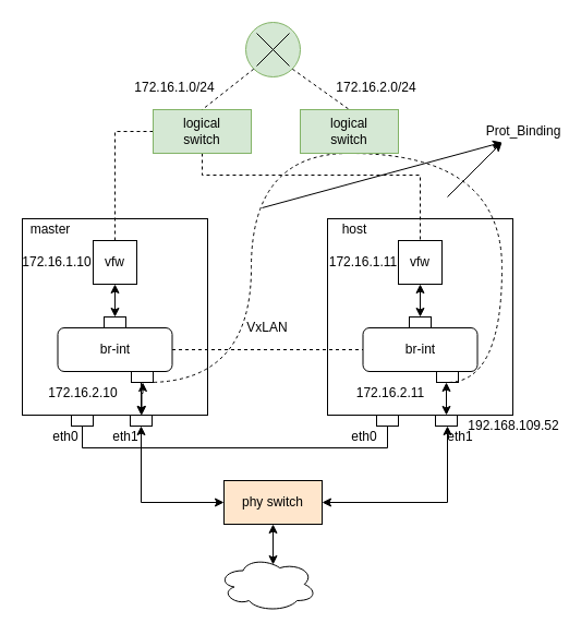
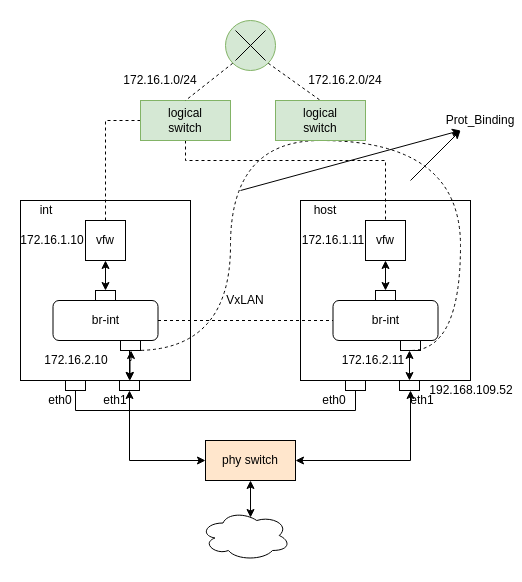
- <mxCell id="30" value="master" style="text;html=1;strokeColor=none;fillColor=none;align=center;verticalAlign=middle;whiteSpace=wrap;rounded=0;" parent="1" vertex="1"><mxGeometry x="26" y="200" width="40" height="20" as="geometry" /></mxCell>
+ <mxCell id="30" value="int" style="text;html=1;strokeColor=none;fillColor=none;align=center;verticalAlign=middle;whiteSpace=wrap;rounded=0;" parent="1" vertex="1"><mxGeometry x="26" y="200" width="40" height="20" as="geometry" /></mxCell>
- <mxCell id="55" value="172.16.2.11" style="text;html=1;strokeColor=none;fillColor=none;align=center;verticalAlign=middle;whiteSpace=wrap;rounded=0;" vertex="1" parent="1"><mxGeometry x="338" y="350" width="40" height="20" as="geometry" /></mxCell>
+ <mxCell id="55" value="172.16.2.11" style="text;html=1;strokeColor=none;fillColor=none;align=center;verticalAlign=middle;whiteSpace=wrap;rounded=0;" vertex="1" parent="1"><mxGeometry x="353" y="350" width="40" height="20" as="geometry" /></mxCell>
